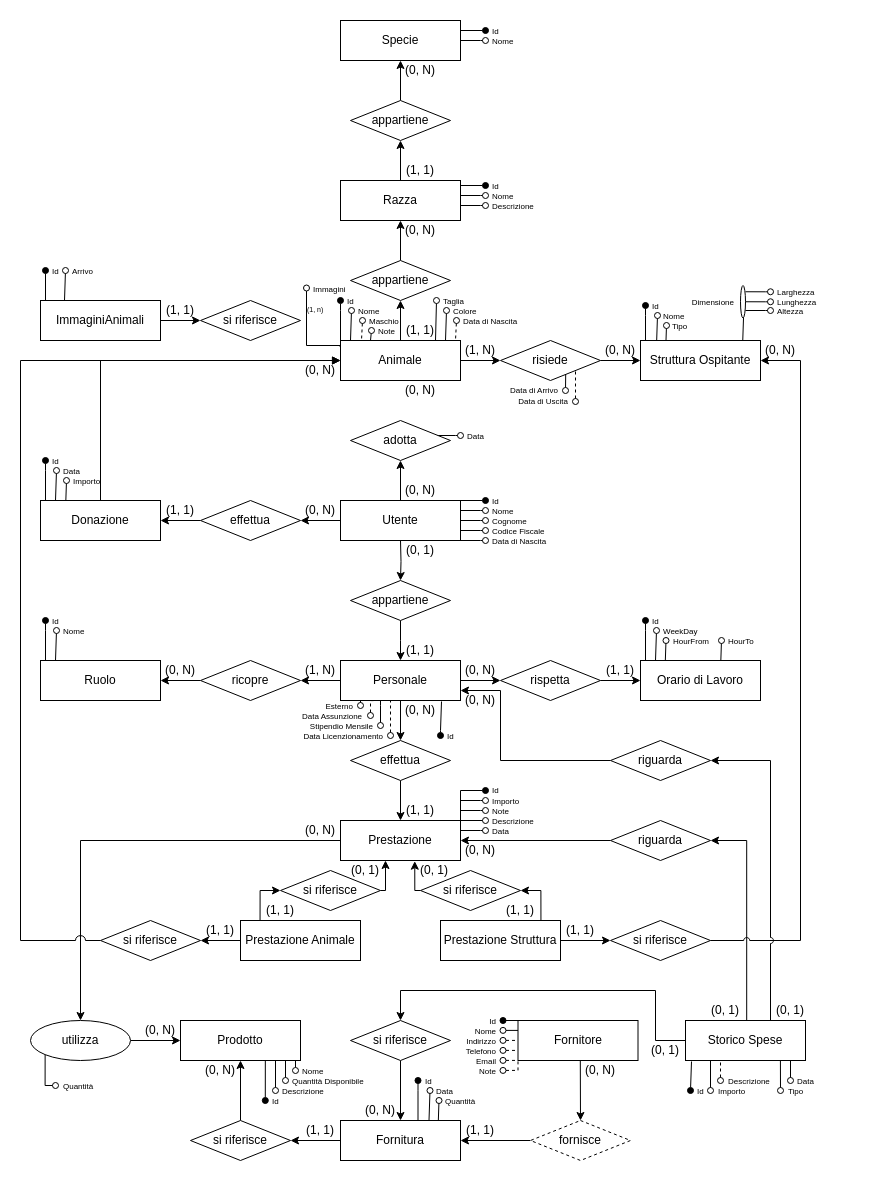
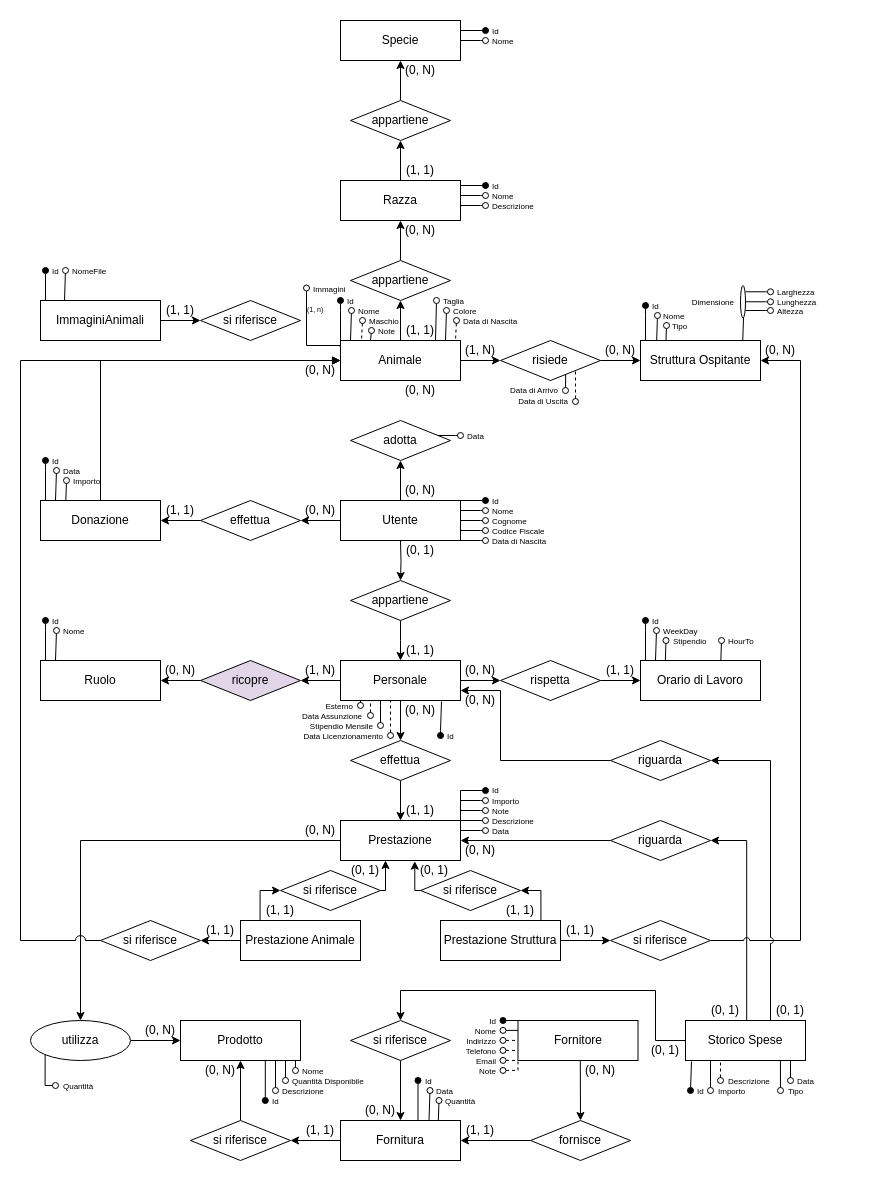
- <mxCell id="72" value="&lt;font style=&quot;font-size: 8px;&quot;&gt;Arrivo&lt;/font&gt;" style="text;html=1;align=left;verticalAlign=middle;whiteSpace=wrap;rounded=0;spacingLeft=5;" parent="67" vertex="1"><mxGeometry x="65" y="265" width="60" height="10" as="geometry" /></mxCell>
+ <mxCell id="72" value="&lt;font style=&quot;font-size: 8px;&quot;&gt;NomeFile&lt;/font&gt;" style="text;html=1;align=left;verticalAlign=middle;whiteSpace=wrap;rounded=0;spacingLeft=5;" parent="67" vertex="1"><mxGeometry x="65" y="265" width="60" height="10" as="geometry" /></mxCell>
- <mxCell id="202" value="&lt;font style=&quot;font-size: 8px;&quot;&gt;HourFrom&lt;/font&gt;" style="text;html=1;align=left;verticalAlign=middle;whiteSpace=wrap;rounded=0;spacingLeft=5;" parent="193" vertex="1"><mxGeometry x="665.5" y="635" width="60" height="10" as="geometry" /></mxCell>
+ <mxCell id="202" value="&lt;font style=&quot;font-size: 8px;&quot;&gt;Stipendio&lt;/font&gt;" style="text;html=1;align=left;verticalAlign=middle;whiteSpace=wrap;rounded=0;spacingLeft=5;" parent="193" vertex="1"><mxGeometry x="665.5" y="635" width="60" height="10" as="geometry" /></mxCell>
- <mxCell id="213" value="ricopre" style="rhombus;whiteSpace=wrap;html=1;" parent="193" vertex="1"><mxGeometry x="200" y="660" width="100" height="40" as="geometry" /></mxCell>
+ <mxCell id="213" value="ricopre" style="rhombus;whiteSpace=wrap;html=1;fillColor=#e1d5e7;" parent="193" vertex="1"><mxGeometry x="200" y="660" width="100" height="40" as="geometry" /></mxCell>
- <mxCell id="30" value="fornisce" style="rhombus;whiteSpace=wrap;html=1;dashed=1;" parent="1" vertex="1"><mxGeometry x="530" y="1120" width="100" height="40" as="geometry" /></mxCell>
+ <mxCell id="30" value="fornisce" style="rhombus;whiteSpace=wrap;html=1;" parent="1" vertex="1"><mxGeometry x="530" y="1120" width="100" height="40" as="geometry" /></mxCell>
